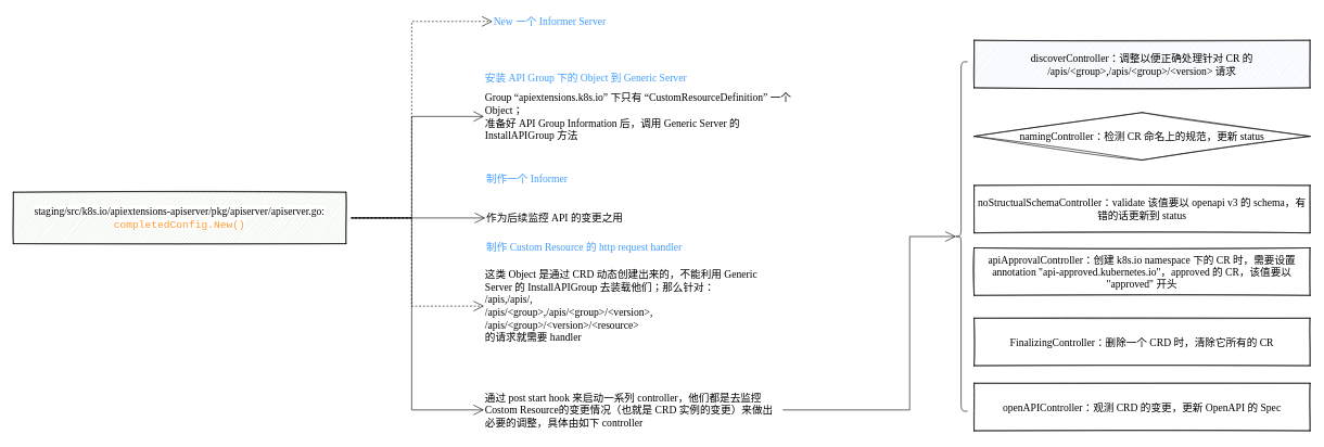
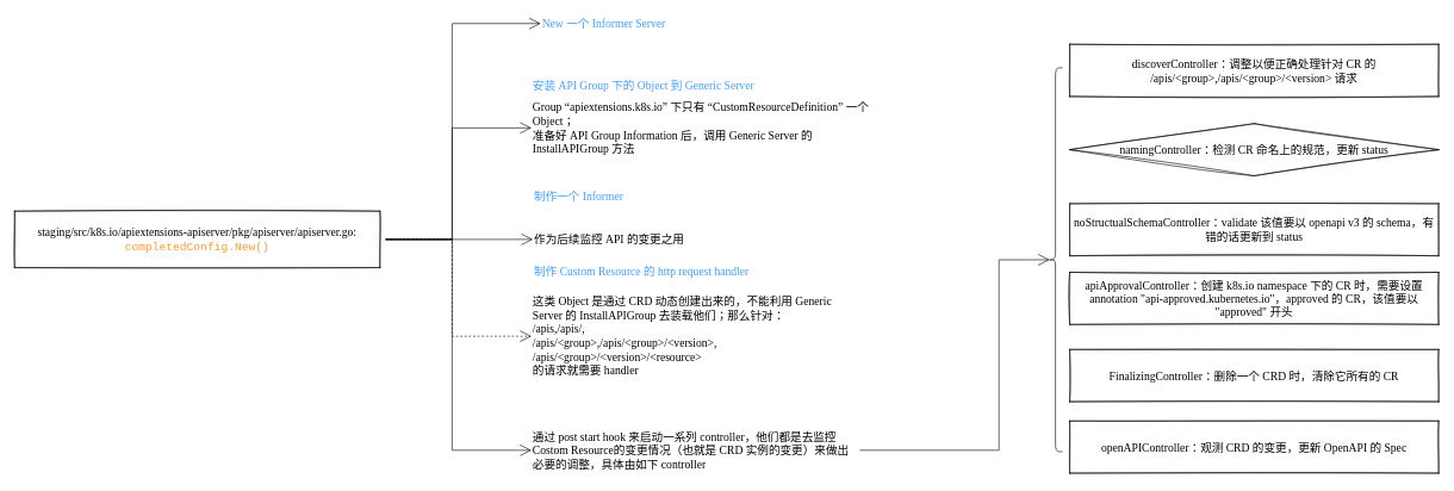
- <mxCell id="6" style="edgeStyle=orthogonalEdgeStyle;rounded=0;sketch=0;hachureGap=4;orthogonalLoop=1;jettySize=auto;html=1;entryX=0;entryY=0.5;entryDx=0;entryDy=0;fontFamily=Lucida Console;fontSize=16;endArrow=open;startSize=14;endSize=14;sourcePerimeterSpacing=8;targetPerimeterSpacing=8;dashed=1;" edge="1" parent="1" source="7" target="16"><mxGeometry relative="1" as="geometry"><Array as="points"><mxPoint x="632" y="334" /><mxPoint x="632" y="32" /></Array></mxGeometry></mxCell>
+ <mxCell id="6" style="edgeStyle=orthogonalEdgeStyle;rounded=0;sketch=0;hachureGap=4;orthogonalLoop=1;jettySize=auto;html=1;entryX=0;entryY=0.5;entryDx=0;entryDy=0;fontFamily=Lucida Console;fontSize=16;endArrow=open;startSize=14;endSize=14;sourcePerimeterSpacing=8;targetPerimeterSpacing=8;" edge="1" parent="1" source="7" target="16"><mxGeometry relative="1" as="geometry"><Array as="points"><mxPoint x="632" y="334" /><mxPoint x="632" y="32" /></Array></mxGeometry></mxCell>
- <mxCell id="21" value="discoverController：调整以便正确处理针对 CR 的 /apis/&amp;lt;group&amp;gt;,/apis/&amp;lt;group&amp;gt;/&amp;lt;version&amp;gt; 请求" style="rounded=0;whiteSpace=wrap;html=1;sketch=1;hachureGap=4;fontFamily=Lucida Console;fontSize=16;fillColor=#dae8fc;" vertex="1" parent="20"><mxGeometry width="516" height="73" as="geometry" /></mxCell>
+ <mxCell id="21" value="discoverController：调整以便正确处理针对 CR 的 /apis/&amp;lt;group&amp;gt;,/apis/&amp;lt;group&amp;gt;/&amp;lt;version&amp;gt; 请求" style="rounded=0;whiteSpace=wrap;html=1;sketch=1;hachureGap=4;fontFamily=Lucida Console;fontSize=16;" vertex="1" parent="20"><mxGeometry width="516" height="73" as="geometry" /></mxCell>
- <mxCell id="7" value="&lt;span style=&quot;background-color: rgb(255 , 255 , 255)&quot;&gt;staging/src/k8s.io/apiextensions-apiserver/pkg/apiserver/apiserver.go:&lt;br style=&quot;font-size: 16px&quot;&gt;&lt;font color=&quot;#ff9933&quot; face=&quot;jetbrains mono, consolas, courier new, monospace&quot;&gt;completedConfig.New()&lt;/font&gt;&lt;br&gt;&lt;/span&gt;" style="rounded=0;whiteSpace=wrap;html=1;sketch=1;hachureGap=4;fontFamily=Lucida Console;fontSize=16;fillColor=#d5e8d4;" vertex="1" parent="1"><mxGeometry x="20" y="294.5" width="511" height="79" as="geometry" /></mxCell>
+ <mxCell id="7" value="&lt;span style=&quot;background-color: rgb(255 , 255 , 255)&quot;&gt;staging/src/k8s.io/apiextensions-apiserver/pkg/apiserver/apiserver.go:&lt;br style=&quot;font-size: 16px&quot;&gt;&lt;font color=&quot;#ff9933&quot; face=&quot;jetbrains mono, consolas, courier new, monospace&quot;&gt;completedConfig.New()&lt;/font&gt;&lt;br&gt;&lt;/span&gt;" style="rounded=0;whiteSpace=wrap;html=1;sketch=1;hachureGap=4;fontFamily=Lucida Console;fontSize=16;" vertex="1" parent="1"><mxGeometry x="20" y="294.5" width="511" height="79" as="geometry" /></mxCell>
